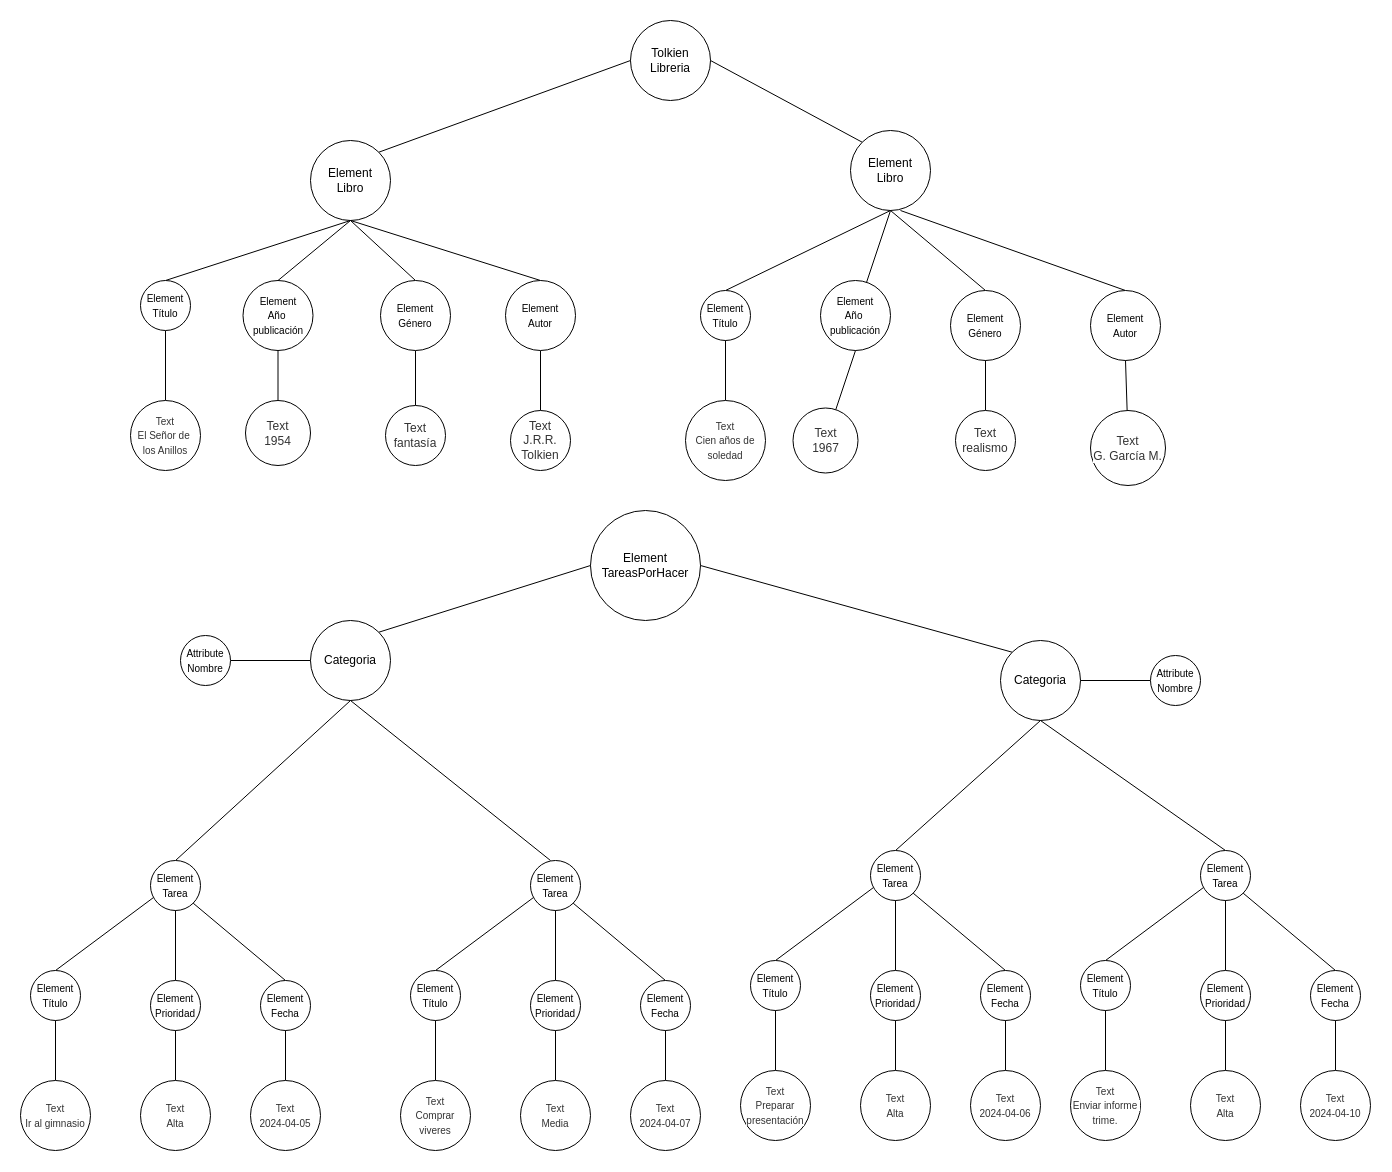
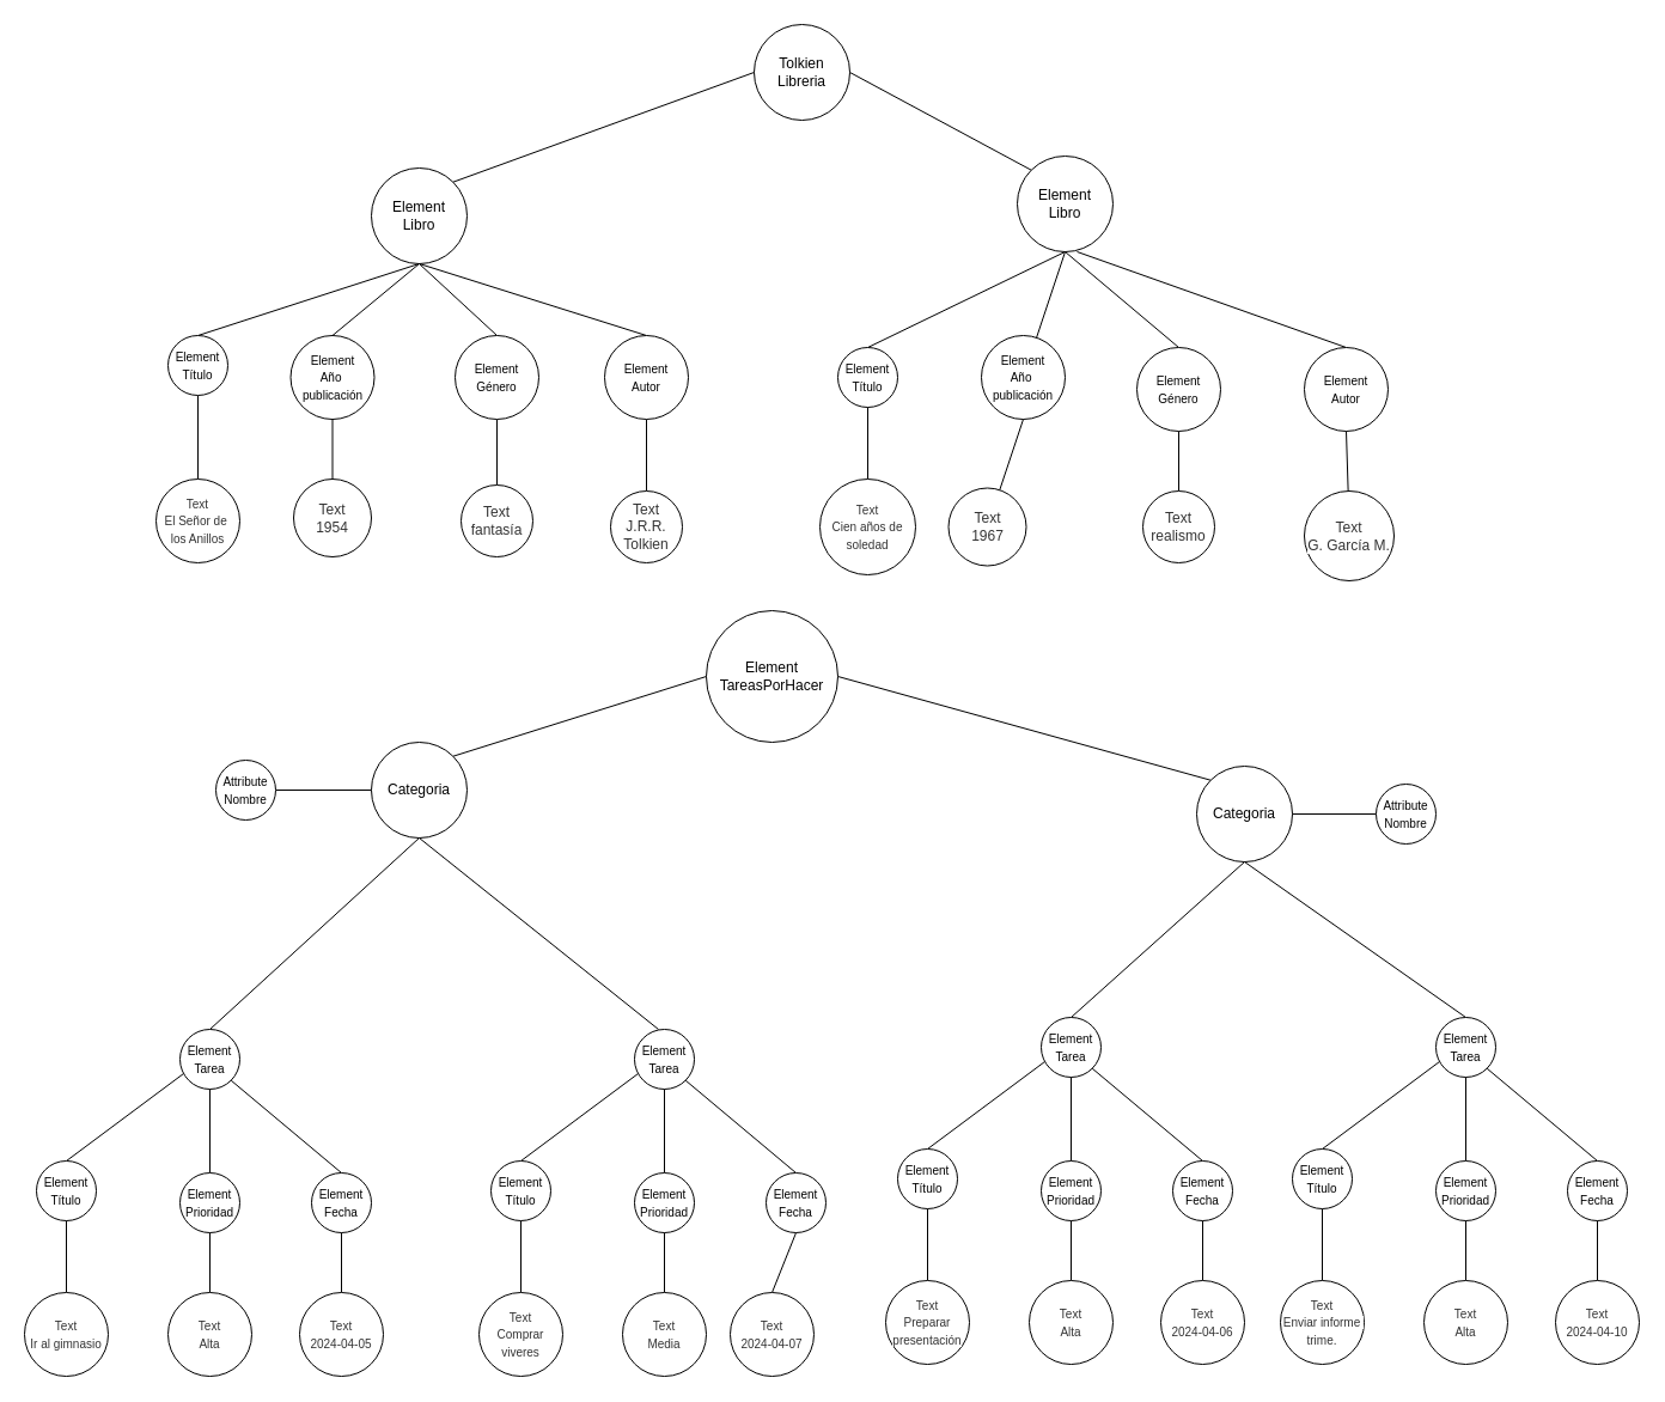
- <mxCell id="71" value="&lt;div&gt;&lt;font face=&quot;Verdana, sans-serif&quot; color=&quot;#333333&quot;&gt;&lt;span style=&quot;font-size: 10px; white-space-collapse: preserve; background-color: rgb(255, 255, 255);&quot;&gt;Text&lt;/span&gt;&lt;/font&gt;&lt;/div&gt;&lt;div&gt;&lt;font face=&quot;Verdana, sans-serif&quot; color=&quot;#333333&quot;&gt;&lt;span style=&quot;font-size: 10px; white-space-collapse: preserve; background-color: rgb(255, 255, 255);&quot;&gt;2024-04-07&lt;/span&gt;&lt;/font&gt;&lt;/div&gt;" style="ellipse;whiteSpace=wrap;html=1;aspect=fixed;" vertex="1" parent="1"><mxGeometry x="630" y="1080" width="70" height="70" as="geometry" /></mxCell>
+ <mxCell id="71" value="&lt;div&gt;&lt;font face=&quot;Verdana, sans-serif&quot; color=&quot;#333333&quot;&gt;&lt;span style=&quot;font-size: 10px; white-space-collapse: preserve; background-color: rgb(255, 255, 255);&quot;&gt;Text&lt;/span&gt;&lt;/font&gt;&lt;/div&gt;&lt;div&gt;&lt;font face=&quot;Verdana, sans-serif&quot; color=&quot;#333333&quot;&gt;&lt;span style=&quot;font-size: 10px; white-space-collapse: preserve; background-color: rgb(255, 255, 255);&quot;&gt;2024-04-07&lt;/span&gt;&lt;/font&gt;&lt;/div&gt;" style="ellipse;whiteSpace=wrap;html=1;aspect=fixed;" vertex="1" parent="1"><mxGeometry x="610" y="1080" width="70" height="70" as="geometry" /></mxCell>
